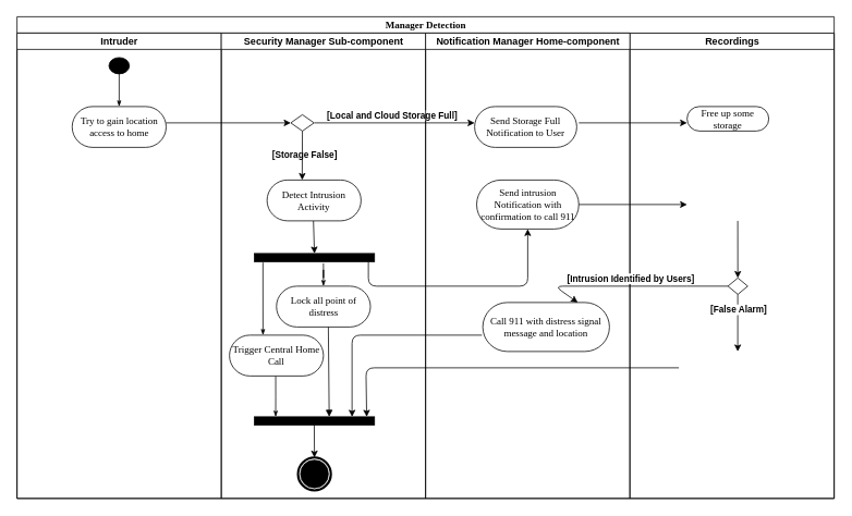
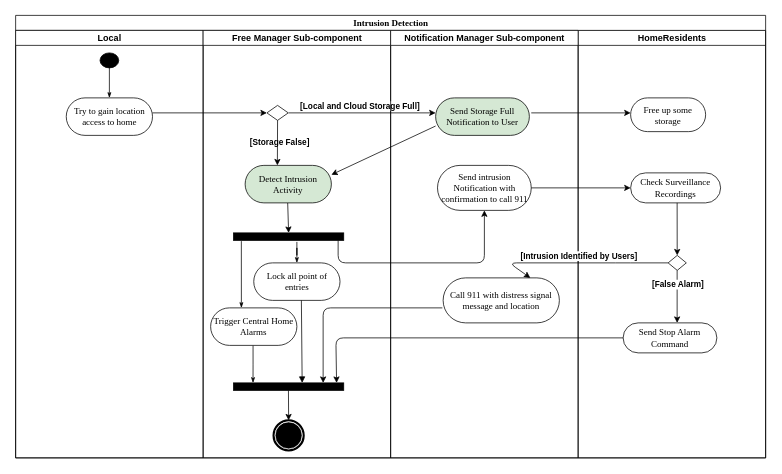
- <mxCell id="10" value="Manager Detection" style="swimlane;html=1;childLayout=stackLayout;startSize=20;rounded=0;shadow=0;comic=0;labelBackgroundColor=none;strokeWidth=1;fontFamily=Verdana;fontSize=12;align=center;" parent="1" vertex="1"><mxGeometry x="20" y="20" width="1000" height="590" as="geometry" /></mxCell>
+ <mxCell id="10" value="Intrusion Detection" style="swimlane;html=1;childLayout=stackLayout;startSize=20;rounded=0;shadow=0;comic=0;labelBackgroundColor=none;strokeWidth=1;fontFamily=Verdana;fontSize=12;align=center;" parent="1" vertex="1"><mxGeometry x="20" y="20" width="1000" height="590" as="geometry" /></mxCell>
- <mxCell id="11" value="Intruder" style="swimlane;html=1;startSize=20;" parent="10" vertex="1"><mxGeometry y="20" width="250" height="570" as="geometry" /></mxCell>
+ <mxCell id="11" value="Local" style="swimlane;html=1;startSize=20;" parent="10" vertex="1"><mxGeometry y="20" width="250" height="570" as="geometry" /></mxCell>
- <mxCell id="16" value="Security Manager Sub-component" style="swimlane;html=1;startSize=20;" parent="10" vertex="1"><mxGeometry x="250" y="20" width="250" height="570" as="geometry" /></mxCell>
+ <mxCell id="16" value="Free Manager Sub-component" style="swimlane;html=1;startSize=20;" parent="10" vertex="1"><mxGeometry x="250" y="20" width="250" height="570" as="geometry" /></mxCell>
- <mxCell id="39" value="Notification Manager Home-component" style="swimlane;html=1;startSize=20;" parent="10" vertex="1"><mxGeometry x="500" y="20" width="250" height="570" as="geometry" /></mxCell>
+ <mxCell id="39" value="Notification Manager Sub-component" style="swimlane;html=1;startSize=20;" parent="10" vertex="1"><mxGeometry x="500" y="20" width="250" height="570" as="geometry" /></mxCell>
- <mxCell id="2" value="Recordings" style="swimlane;html=1;startSize=20;" vertex="1" parent="1"><mxGeometry x="770" y="40" width="250" height="570" as="geometry" /></mxCell>
+ <mxCell id="2" value="HomeResidents" style="swimlane;html=1;startSize=20;" vertex="1" parent="1"><mxGeometry x="770" y="40" width="250" height="570" as="geometry" /></mxCell>
- <mxCell id="3" value="Free up some storage" style="rounded=1;whiteSpace=wrap;html=1;shadow=0;comic=0;labelBackgroundColor=none;strokeWidth=1;fontFamily=Verdana;fontSize=12;align=center;arcSize=50;" vertex="1" parent="2"><mxGeometry x="70" y="90" width="100" height="30" as="geometry" /></mxCell>
+ <mxCell id="3" value="Free up some storage" style="rounded=1;whiteSpace=wrap;html=1;shadow=0;comic=0;labelBackgroundColor=none;strokeWidth=1;fontFamily=Verdana;fontSize=12;align=center;arcSize=50;" vertex="1" parent="2"><mxGeometry x="70" y="90" width="100" height="45" as="geometry" /></mxCell>
- <mxCell id="40" value="Send Storage Full Notification to User" style="rounded=1;whiteSpace=wrap;html=1;shadow=0;comic=0;labelBackgroundColor=none;strokeWidth=1;fontFamily=Verdana;fontSize=12;align=center;arcSize=50;" vertex="1" parent="39"><mxGeometry x="60" y="90" width="125" height="50" as="geometry" /></mxCell>
+ <mxCell id="40" value="Send Storage Full Notification to User" style="rounded=1;whiteSpace=wrap;html=1;shadow=0;comic=0;labelBackgroundColor=none;strokeWidth=1;fontFamily=Verdana;fontSize=12;align=center;arcSize=50;fillColor=#d5e8d4;" vertex="1" parent="39"><mxGeometry x="60" y="90" width="125" height="50" as="geometry" /></mxCell>
+ <mxCell id="46" value="" style="endArrow=classic;html=1;entryX=1;entryY=0.25;entryDx=0;entryDy=0;exitX=0;exitY=0.75;exitDx=0;exitDy=0;" edge="1" parent="10" source="40" target="25"><mxGeometry width="50" height="50" relative="1" as="geometry"><mxPoint x="374" y="140" as="sourcePoint" /><mxPoint x="570" y="140" as="targetPoint" /></mxGeometry></mxCell>
- <mxCell id="25" value="Detect Intrusion Activity" style="rounded=1;whiteSpace=wrap;html=1;shadow=0;comic=0;labelBackgroundColor=none;strokeWidth=1;fontFamily=Verdana;fontSize=12;align=center;arcSize=50;" vertex="1" parent="16"><mxGeometry x="56" y="180" width="115" height="50" as="geometry" /></mxCell>
+ <mxCell id="25" value="Detect Intrusion Activity" style="rounded=1;whiteSpace=wrap;html=1;shadow=0;comic=0;labelBackgroundColor=none;strokeWidth=1;fontFamily=Verdana;fontSize=12;align=center;arcSize=50;fillColor=#d5e8d4;" vertex="1" parent="16"><mxGeometry x="56" y="180" width="115" height="50" as="geometry" /></mxCell>
+ <mxCell id="4" value="Check&amp;nbsp;Surveillance Recordings" style="rounded=1;whiteSpace=wrap;html=1;shadow=0;comic=0;labelBackgroundColor=none;strokeWidth=1;fontFamily=Verdana;fontSize=12;align=center;arcSize=50;" vertex="1" parent="2"><mxGeometry x="70" y="190" width="120" height="40" as="geometry" /></mxCell>
- <mxCell id="36" value="Lock all point of distress" style="rounded=1;whiteSpace=wrap;html=1;shadow=0;comic=0;labelBackgroundColor=none;strokeWidth=1;fontFamily=Verdana;fontSize=12;align=center;arcSize=50;" vertex="1" parent="16"><mxGeometry x="67.5" y="310" width="115" height="50" as="geometry" /></mxCell>
+ <mxCell id="36" value="Lock all point of entries" style="rounded=1;whiteSpace=wrap;html=1;shadow=0;comic=0;labelBackgroundColor=none;strokeWidth=1;fontFamily=Verdana;fontSize=12;align=center;arcSize=50;" vertex="1" parent="16"><mxGeometry x="67.5" y="310" width="115" height="50" as="geometry" /></mxCell>
- <mxCell id="20" value="Trigger Central Home Call" style="rounded=1;whiteSpace=wrap;html=1;shadow=0;comic=0;labelBackgroundColor=none;strokeWidth=1;fontFamily=Verdana;fontSize=12;align=center;arcSize=50;" vertex="1" parent="16"><mxGeometry x="10" y="370" width="115" height="50" as="geometry" /></mxCell>
+ <mxCell id="20" value="Trigger Central Home Alarms" style="rounded=1;whiteSpace=wrap;html=1;shadow=0;comic=0;labelBackgroundColor=none;strokeWidth=1;fontFamily=Verdana;fontSize=12;align=center;arcSize=50;" vertex="1" parent="16"><mxGeometry x="10" y="370" width="115" height="50" as="geometry" /></mxCell>
+ <mxCell id="9" value="Send Stop Alarm Command" style="rounded=1;whiteSpace=wrap;html=1;shadow=0;comic=0;labelBackgroundColor=none;strokeWidth=1;fontFamily=Verdana;fontSize=12;align=center;arcSize=50;" vertex="1" parent="2"><mxGeometry x="60" y="390" width="125" height="40" as="geometry" /></mxCell>
